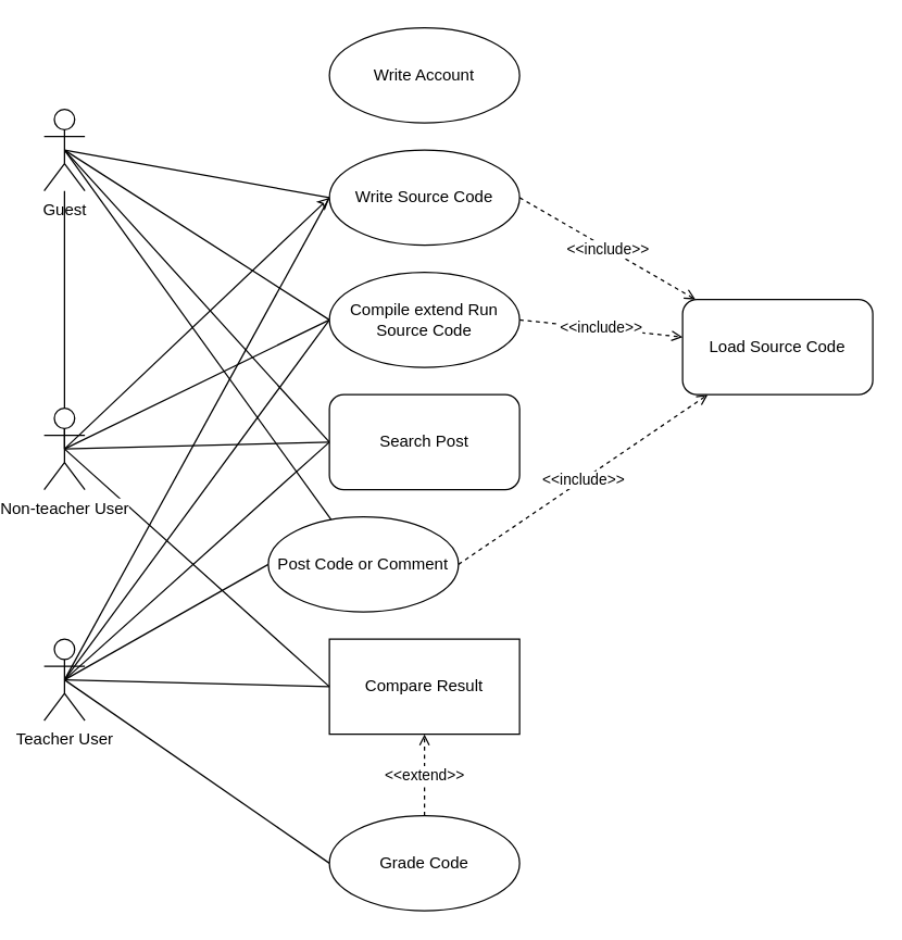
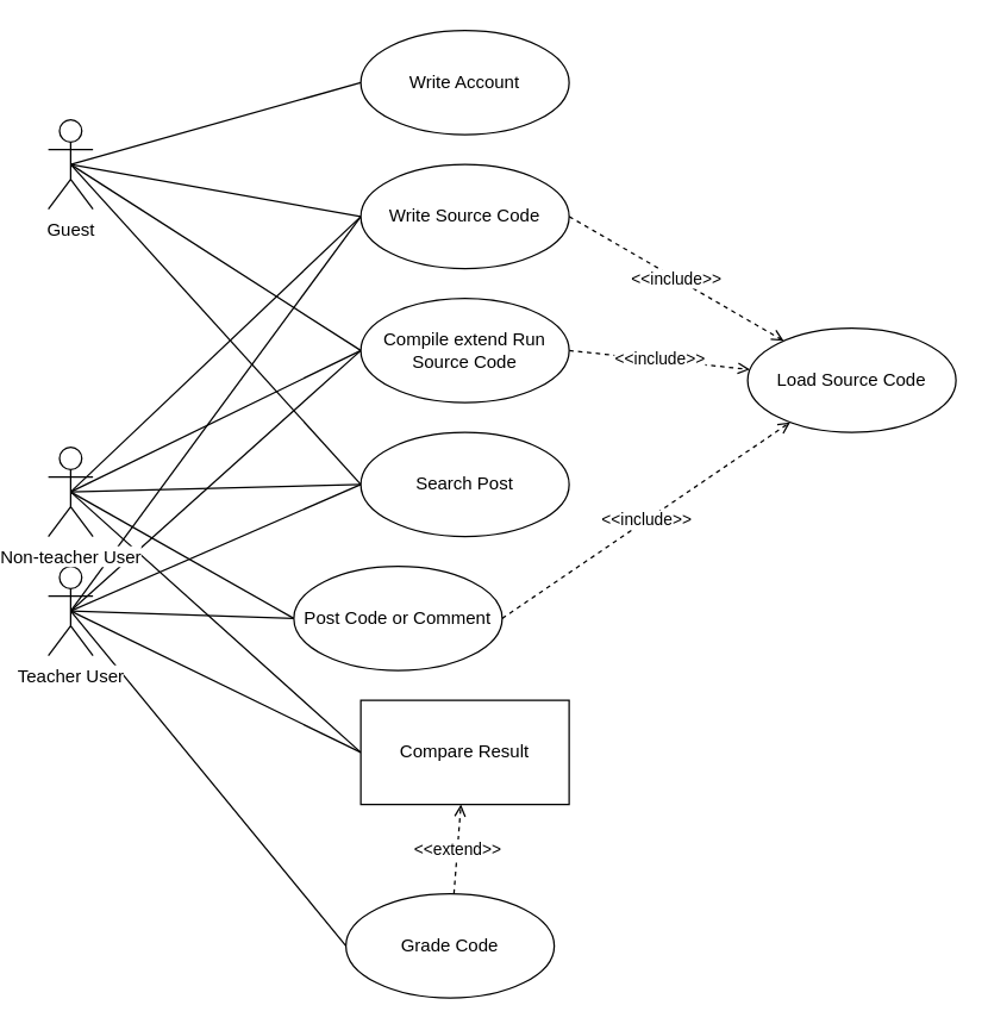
- <mxCell id="15" style="edgeStyle=none;rounded=0;orthogonalLoop=1;jettySize=auto;html=1;exitX=0.5;exitY=0.5;exitDx=0;exitDy=0;exitPerimeter=0;entryX=0;entryY=0.5;entryDx=0;entryDy=0;endArrow=classic;endFill=0;" edge="1" parent="1" source="19" target="22"><mxGeometry relative="1" as="geometry" /></mxCell>
+ <mxCell id="15" style="edgeStyle=none;rounded=0;orthogonalLoop=1;jettySize=auto;html=1;exitX=0.5;exitY=0.5;exitDx=0;exitDy=0;exitPerimeter=0;entryX=0;entryY=0.5;entryDx=0;entryDy=0;endArrow=none;endFill=0;" edge="1" parent="1" source="19" target="22"><mxGeometry relative="1" as="geometry" /></mxCell>
- <mxCell id="14" style="edgeStyle=none;rounded=0;orthogonalLoop=1;jettySize=auto;html=1;exitX=0.5;exitY=0.5;exitDx=0;exitDy=0;exitPerimeter=0;endArrow=none;endFill=0;" edge="1" parent="1" source="19" target="6"><mxGeometry relative="1" as="geometry" /></mxCell>
+ <mxCell id="14" style="edgeStyle=none;rounded=0;orthogonalLoop=1;jettySize=auto;html=1;exitX=0.5;exitY=0.5;exitDx=0;exitDy=0;exitPerimeter=0;endArrow=none;endFill=0;entryX=0;entryY=0.5;entryDx=0;entryDy=0;" edge="1" parent="1" source="19" target="24"><mxGeometry relative="1" as="geometry" /></mxCell>
- <mxCell id="2" style="rounded=0;orthogonalLoop=1;jettySize=auto;html=1;exitX=0.5;exitY=0.5;exitDx=0;exitDy=0;exitPerimeter=0;endArrow=none;endFill=0;" edge="1" parent="1" source="6" target="24"><mxGeometry relative="1" as="geometry" /></mxCell>
+ <mxCell id="2" style="rounded=0;orthogonalLoop=1;jettySize=auto;html=1;exitX=0.5;exitY=0.5;exitDx=0;exitDy=0;exitPerimeter=0;entryX=0;entryY=0.5;entryDx=0;entryDy=0;endArrow=none;endFill=0;" edge="1" parent="1" source="6" target="20"><mxGeometry relative="1" as="geometry" /></mxCell>
- <mxCell id="30" value="Load Source Code" style="whiteSpace=wrap;html=1;rounded=1;" vertex="1" parent="1"><mxGeometry x="490" y="220" width="140" height="70" as="geometry" /></mxCell>
+ <mxCell id="30" value="Load Source Code" style="ellipse;whiteSpace=wrap;html=1;" vertex="1" parent="1"><mxGeometry x="490" y="220" width="140" height="70" as="geometry" /></mxCell>
- <mxCell id="31" value="Search Post" style="whiteSpace=wrap;html=1;rounded=1;" vertex="1" parent="1"><mxGeometry x="230" y="290" width="140" height="70" as="geometry" /></mxCell>
+ <mxCell id="31" value="Search Post" style="ellipse;whiteSpace=wrap;html=1;" vertex="1" parent="1"><mxGeometry x="230" y="290" width="140" height="70" as="geometry" /></mxCell>
- <mxCell id="13" value="Teacher User" style="shape=umlActor;verticalLabelPosition=bottom;labelBackgroundColor=#ffffff;verticalAlign=top;html=1;" vertex="1" parent="1"><mxGeometry x="20" y="470" width="30" height="60" as="geometry" /></mxCell>
+ <mxCell id="13" value="Teacher User" style="shape=umlActor;verticalLabelPosition=bottom;labelBackgroundColor=#ffffff;verticalAlign=top;html=1;" vertex="1" parent="1"><mxGeometry x="20" y="380" width="30" height="60" as="geometry" /></mxCell>
- <mxCell id="27" value="Grade Code" style="ellipse;whiteSpace=wrap;html=1;" vertex="1" parent="1"><mxGeometry x="230" y="600" width="140" height="70" as="geometry" /></mxCell>
+ <mxCell id="27" value="Grade Code" style="ellipse;whiteSpace=wrap;html=1;" vertex="1" parent="1"><mxGeometry x="220" y="600" width="140" height="70" as="geometry" /></mxCell>
